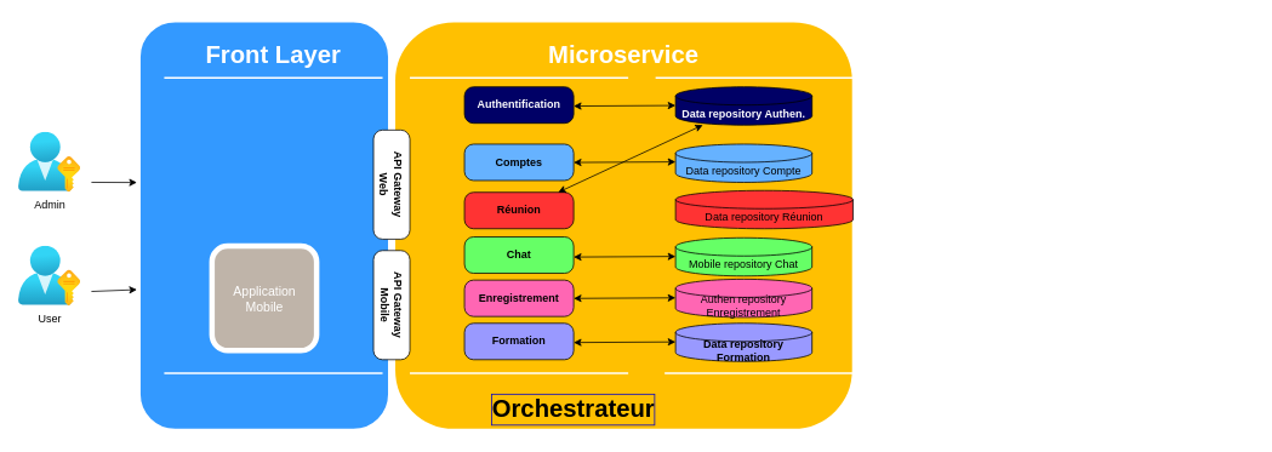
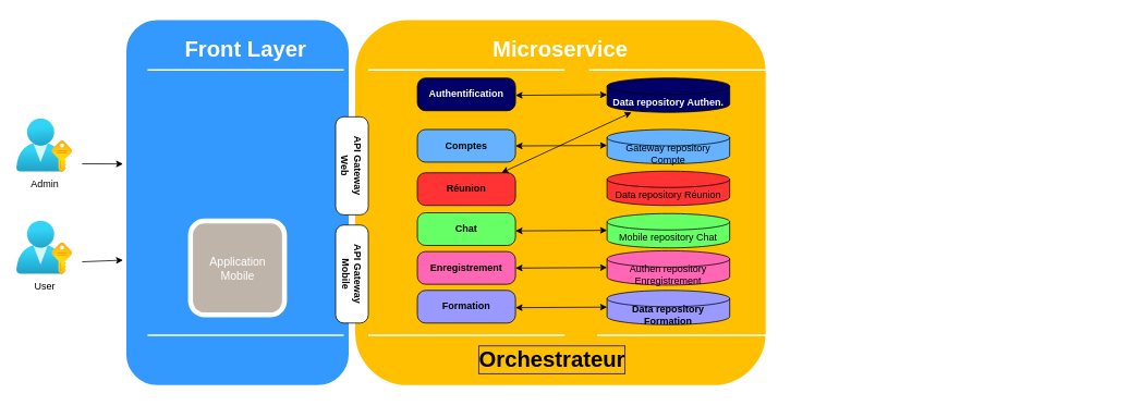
- <mxCell id="26" value="Data repository Compte" style="shape=cylinder3;whiteSpace=wrap;html=1;boundedLbl=1;backgroundOutline=1;size=10;fillColor=#66B2FF;" vertex="1" parent="1"><mxGeometry x="742" y="158" width="150" height="42" as="geometry" /></mxCell>
+ <mxCell id="26" value="Gateway repository Compte" style="shape=cylinder3;whiteSpace=wrap;html=1;boundedLbl=1;backgroundOutline=1;size=10;fillColor=#66B2FF;" vertex="1" parent="1"><mxGeometry x="742" y="158" width="150" height="42" as="geometry" /></mxCell>
- <mxCell id="27" value="Data repository Réunion" style="shape=cylinder3;whiteSpace=wrap;html=1;boundedLbl=1;backgroundOutline=1;size=10;fillColor=#FF3333;" vertex="1" parent="1"><mxGeometry x="742" y="209" width="195" height="42" as="geometry" /></mxCell>
+ <mxCell id="27" value="Data repository Réunion" style="shape=cylinder3;whiteSpace=wrap;html=1;boundedLbl=1;backgroundOutline=1;size=10;fillColor=#FF3333;" vertex="1" parent="1"><mxGeometry x="742" y="209" width="150" height="42" as="geometry" /></mxCell>
- <mxCell id="41" value="Orchestrateur" style="text;html=1;strokeColor=none;fillColor=none;align=center;verticalAlign=middle;whiteSpace=wrap;rounded=0;shadow=0;fontSize=27;fontStyle=1;labelBackgroundColor=none;labelBorderColor=#0000CC;" vertex="1" parent="1"><mxGeometry x="465" y="430" width="330" height="40" as="geometry" /></mxCell>
+ <mxCell id="41" value="Orchestrateur" style="text;html=1;strokeColor=none;fillColor=none;align=center;verticalAlign=middle;whiteSpace=wrap;rounded=0;shadow=0;fontSize=27;fontStyle=1;labelBackgroundColor=none;labelBorderColor=#0000CC;" vertex="1" parent="1"><mxGeometry x="510" y="420" width="330" height="40" as="geometry" /></mxCell>
